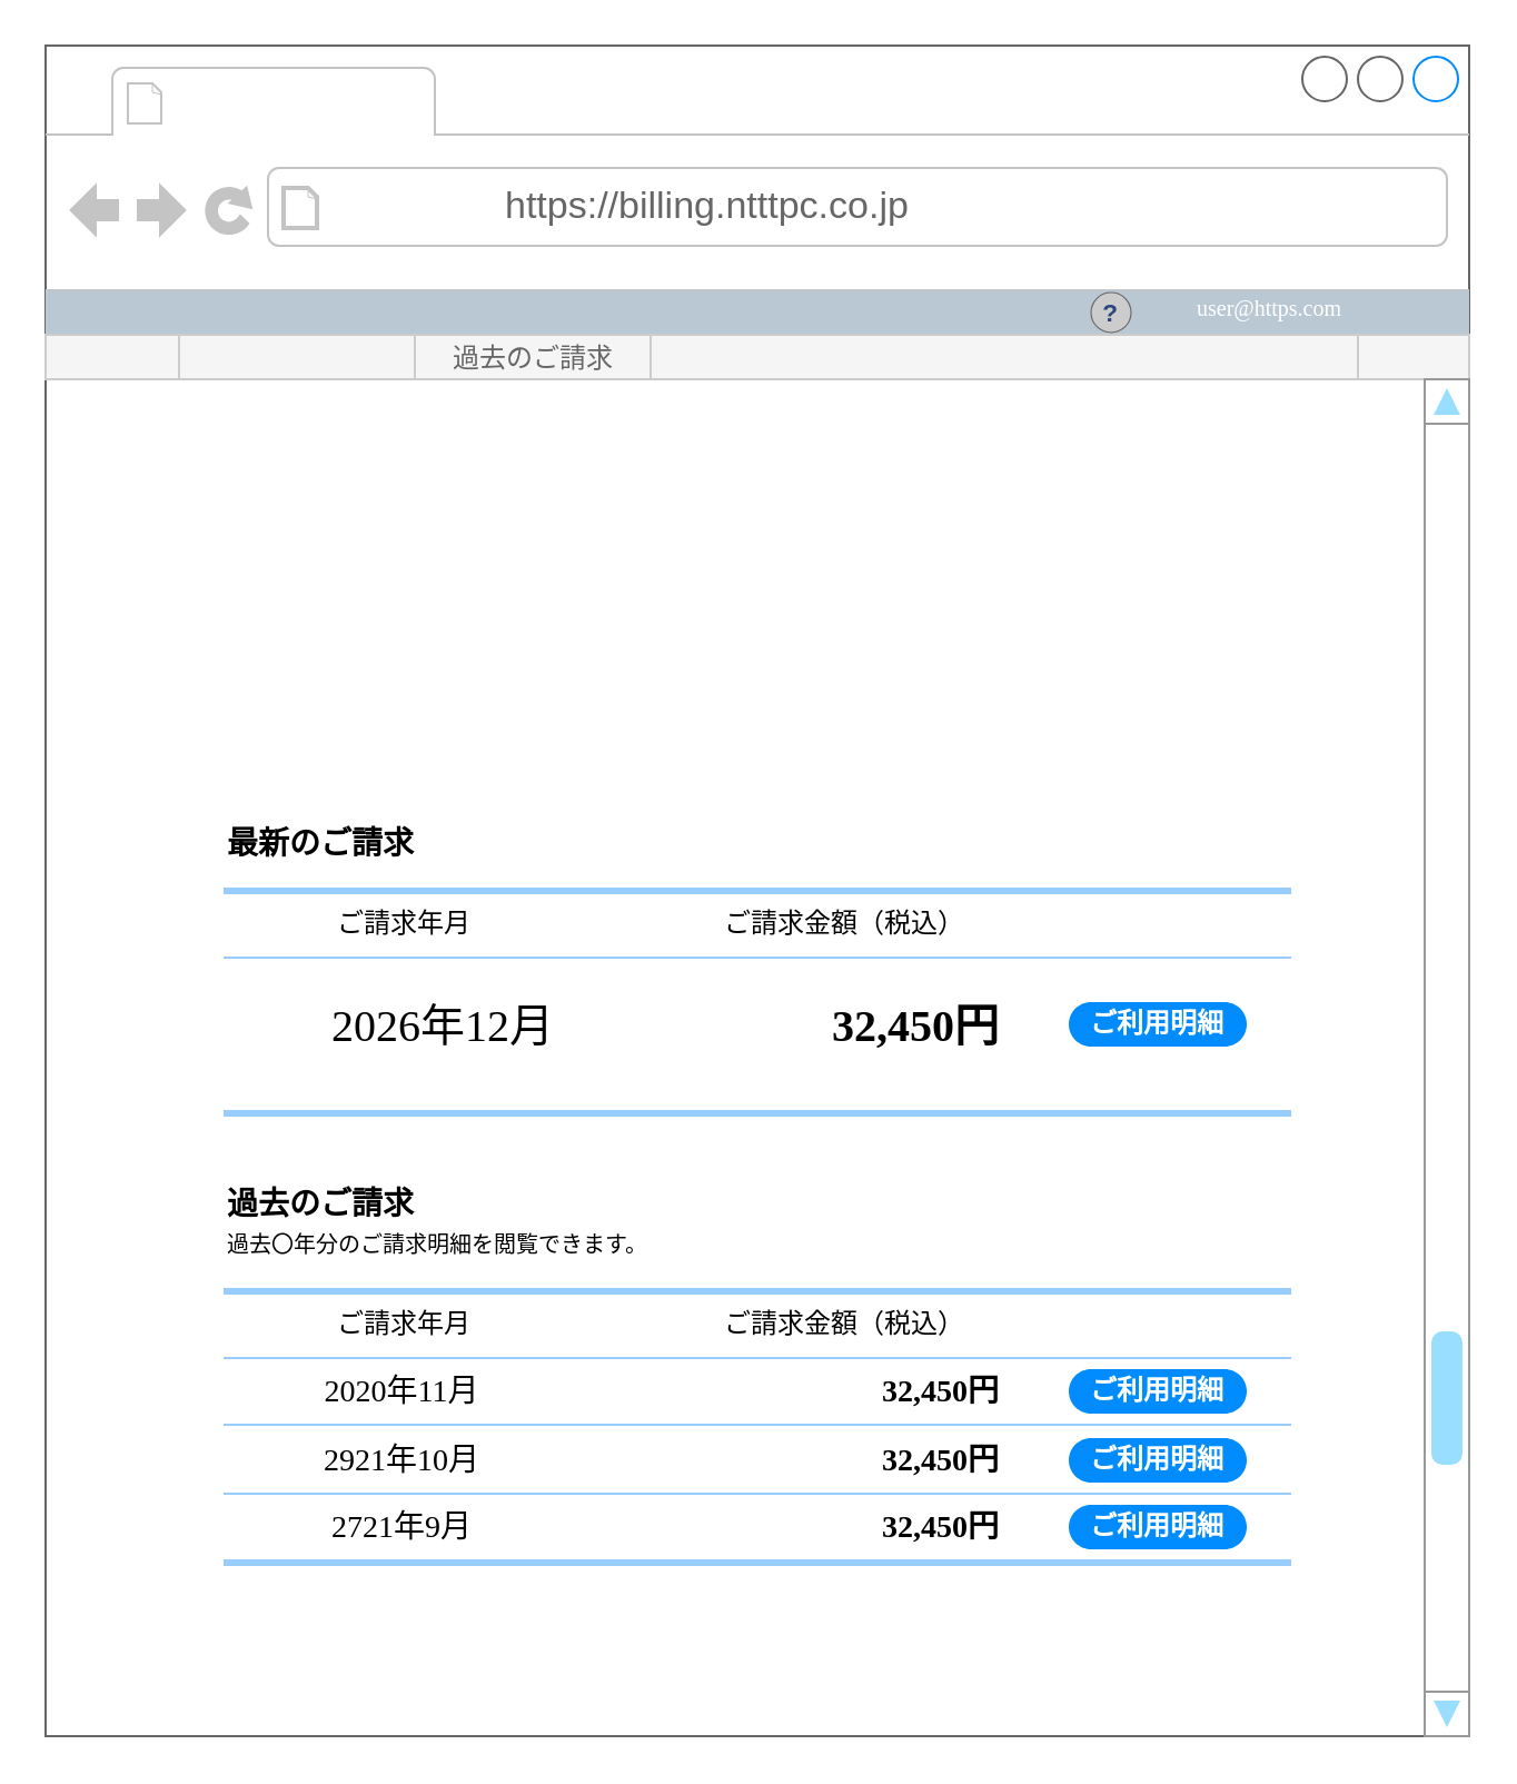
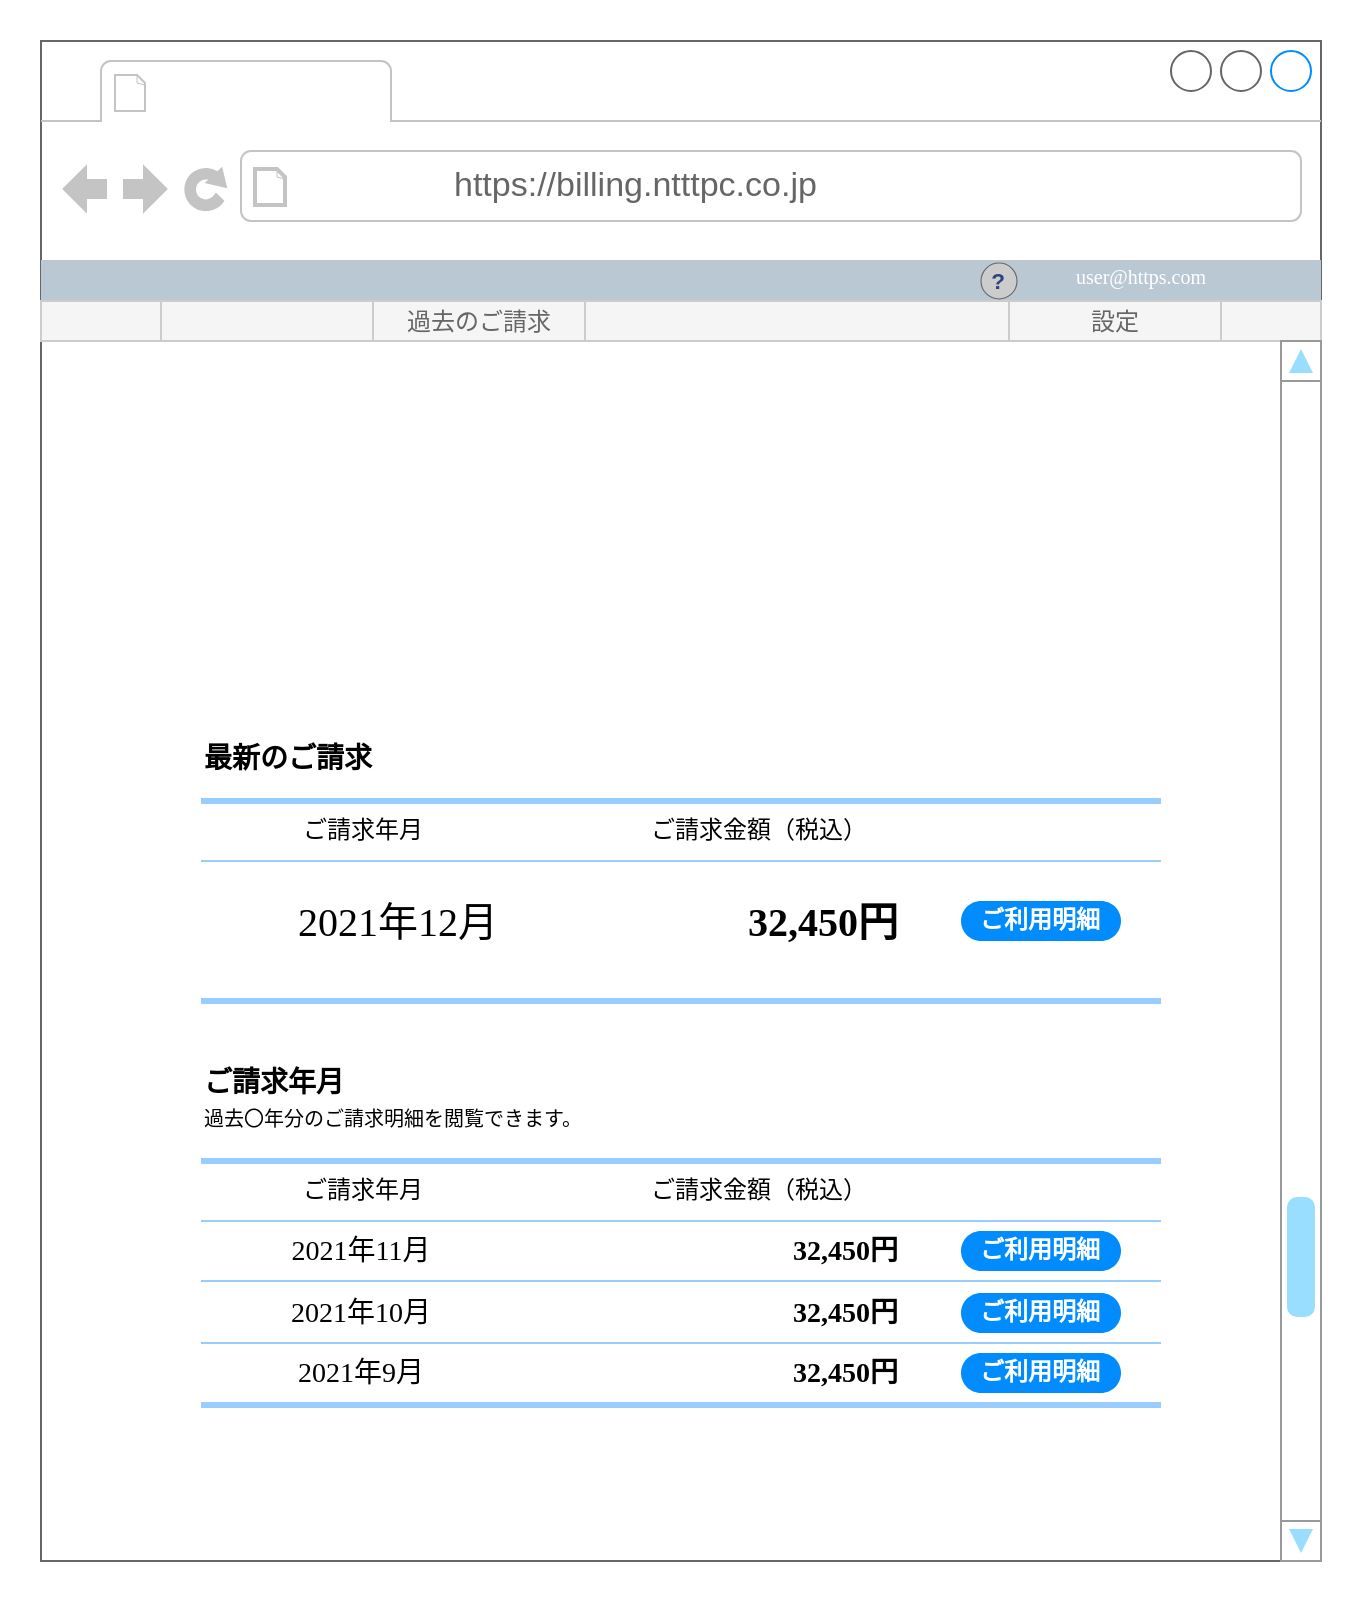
+ <mxCell id="9" value="&lt;font style=&quot;font-size: 12px&quot;&gt;設定&lt;/font&gt;" style="strokeColor=inherit;fillColor=inherit;gradientColor=inherit;strokeWidth=1;shadow=0;dashed=0;align=center;html=1;shape=mxgraph.mockup.forms.rrect;rSize=0;fontSize=17;fontColor=#666666;fontFamily=Helvetica;" parent="7" vertex="1"><mxGeometry x="424.0" width="106.0" height="20" as="geometry" /></mxCell>
- <mxCell id="15" value="2026年12月" style="text;strokeColor=none;fillColor=none;html=1;fontSize=20;fontStyle=0;verticalAlign=middle;align=right;fontFamily=Verdana;" parent="1" vertex="1"><mxGeometry x="110" y="440" width="140" height="40" as="geometry" /></mxCell>
+ <mxCell id="15" value="2021年12月" style="text;strokeColor=none;fillColor=none;html=1;fontSize=20;fontStyle=0;verticalAlign=middle;align=right;fontFamily=Verdana;" parent="1" vertex="1"><mxGeometry x="110" y="440" width="140" height="40" as="geometry" /></mxCell>
- <mxCell id="26" value="過去のご請求&lt;br&gt;&lt;span style=&quot;font-weight: normal&quot;&gt;&lt;font style=&quot;font-size: 10px&quot;&gt;過去〇年分のご請求明細を閲覧できます。&lt;/font&gt;&lt;/span&gt;" style="text;strokeColor=none;fillColor=none;html=1;fontSize=14;fontStyle=1;verticalAlign=middle;align=left;fontFamily=Verdana;" parent="1" vertex="1"><mxGeometry x="100" y="530" width="280" height="40" as="geometry" /></mxCell>
+ <mxCell id="26" value="ご請求年月&lt;br&gt;&lt;span style=&quot;font-weight: normal&quot;&gt;&lt;font style=&quot;font-size: 10px&quot;&gt;過去〇年分のご請求明細を閲覧できます。&lt;/font&gt;&lt;/span&gt;" style="text;strokeColor=none;fillColor=none;html=1;fontSize=14;fontStyle=1;verticalAlign=middle;align=left;fontFamily=Verdana;" parent="1" vertex="1"><mxGeometry x="100" y="530" width="280" height="40" as="geometry" /></mxCell>
- <mxCell id="24" value="2020年11月" style="text;strokeColor=none;fillColor=none;html=1;fontSize=14;fontStyle=0;verticalAlign=middle;align=center;fontFamily=Verdana;" parent="1" vertex="1"><mxGeometry x="110" y="616" width="140" height="20" as="geometry" /></mxCell>
+ <mxCell id="24" value="2021年11月" style="text;strokeColor=none;fillColor=none;html=1;fontSize=14;fontStyle=0;verticalAlign=middle;align=center;fontFamily=Verdana;" parent="1" vertex="1"><mxGeometry x="110" y="616" width="140" height="20" as="geometry" /></mxCell>
- <mxCell id="30" value="2921年10月" style="text;strokeColor=none;fillColor=none;html=1;fontSize=14;fontStyle=0;verticalAlign=middle;align=center;fontFamily=Verdana;" parent="1" vertex="1"><mxGeometry x="110" y="647" width="140" height="20" as="geometry" /></mxCell>
+ <mxCell id="30" value="2021年10月" style="text;strokeColor=none;fillColor=none;html=1;fontSize=14;fontStyle=0;verticalAlign=middle;align=center;fontFamily=Verdana;" parent="1" vertex="1"><mxGeometry x="110" y="647" width="140" height="20" as="geometry" /></mxCell>
- <mxCell id="34" value="2721年9月" style="text;strokeColor=none;fillColor=none;html=1;fontSize=14;fontStyle=0;verticalAlign=middle;align=center;fontFamily=Verdana;" parent="1" vertex="1"><mxGeometry x="110" y="677" width="140" height="20" as="geometry" /></mxCell>
+ <mxCell id="34" value="2021年9月" style="text;strokeColor=none;fillColor=none;html=1;fontSize=14;fontStyle=0;verticalAlign=middle;align=center;fontFamily=Verdana;" parent="1" vertex="1"><mxGeometry x="110" y="677" width="140" height="20" as="geometry" /></mxCell>
